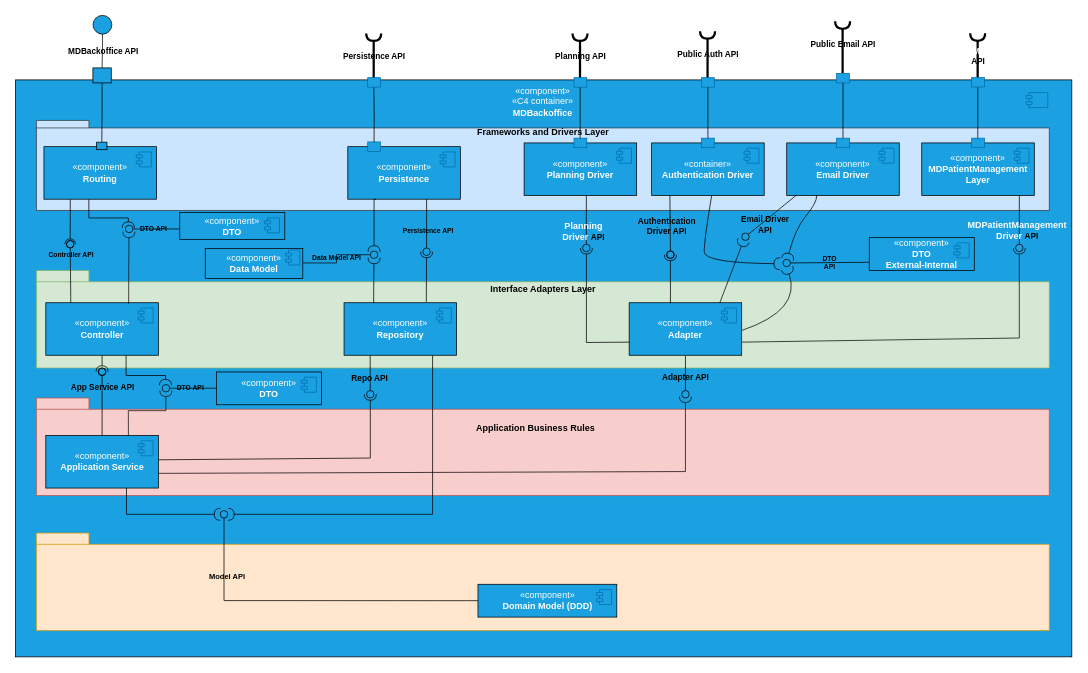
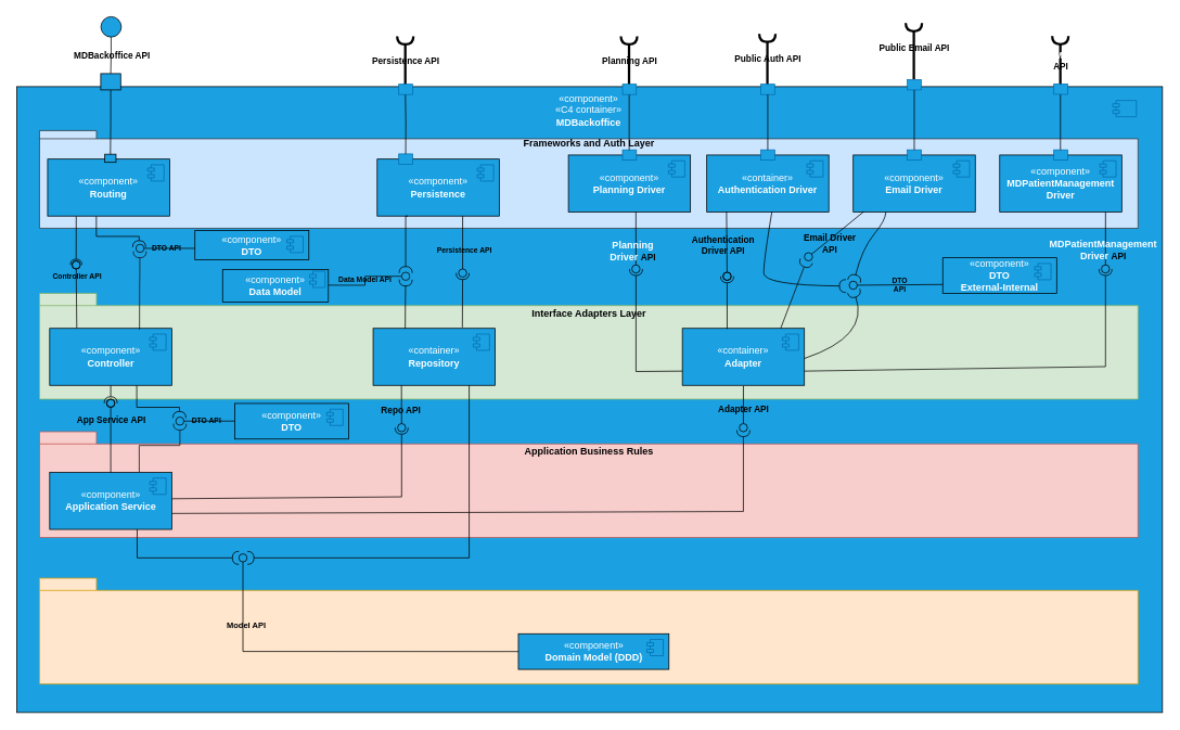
- <mxCell id="159" value="Frameworks and Drivers Layer" style="text;html=1;align=center;verticalAlign=middle;resizable=0;points=[];autosize=1;strokeColor=none;fillColor=none;fontColor=#000000;fontStyle=1" parent="1" vertex="1"><mxGeometry x="628" y="161" width="190" height="30" as="geometry" /></mxCell>
+ <mxCell id="159" value="Frameworks and Auth Layer" style="text;html=1;align=center;verticalAlign=middle;resizable=0;points=[];autosize=1;strokeColor=none;fillColor=none;fontColor=#000000;fontStyle=1" parent="1" vertex="1"><mxGeometry x="628" y="161" width="190" height="30" as="geometry" /></mxCell>
- <mxCell id="162" value="«component»&lt;br&gt;&lt;b&gt;MDPatientManagement&lt;/b&gt;&lt;div&gt;&lt;b&gt;Layer&lt;/b&gt;&lt;/div&gt;" style="html=1;dropTarget=0;whiteSpace=wrap;fillColor=#1ba1e2;fontColor=#ffffff;strokeColor=#000000;" vertex="1" parent="161"><mxGeometry y="10" width="150" height="70" as="geometry" /></mxCell>
+ <mxCell id="162" value="«component»&lt;br&gt;&lt;b&gt;MDPatientManagement&lt;/b&gt;&lt;div&gt;&lt;b&gt;Driver&lt;/b&gt;&lt;/div&gt;" style="html=1;dropTarget=0;whiteSpace=wrap;fillColor=#1ba1e2;fontColor=#ffffff;strokeColor=#000000;" vertex="1" parent="161"><mxGeometry y="10" width="150" height="70" as="geometry" /></mxCell>
- <mxCell id="62" value="«component»&lt;br&gt;&lt;b&gt;Repository&lt;/b&gt;" style="html=1;dropTarget=0;whiteSpace=wrap;fillColor=#1ba1e2;fontColor=#ffffff;strokeColor=#000000;" parent="61" vertex="1"><mxGeometry y="10" width="150" height="70" as="geometry" /></mxCell>
+ <mxCell id="62" value="«container»&lt;br&gt;&lt;b&gt;Repository&lt;/b&gt;" style="html=1;dropTarget=0;whiteSpace=wrap;fillColor=#1ba1e2;fontColor=#ffffff;strokeColor=#000000;" parent="61" vertex="1"><mxGeometry y="10" width="150" height="70" as="geometry" /></mxCell>
- <mxCell id="92" value="«component»&lt;br&gt;&lt;b&gt;Adapter&lt;/b&gt;" style="html=1;dropTarget=0;whiteSpace=wrap;fillColor=#1ba1e2;fontColor=#ffffff;strokeColor=#000000;" parent="91" vertex="1"><mxGeometry y="10" width="150" height="70" as="geometry" /></mxCell>
+ <mxCell id="92" value="«container»&lt;br&gt;&lt;b&gt;Adapter&lt;/b&gt;" style="html=1;dropTarget=0;whiteSpace=wrap;fillColor=#1ba1e2;fontColor=#ffffff;strokeColor=#000000;" parent="91" vertex="1"><mxGeometry y="10" width="150" height="70" as="geometry" /></mxCell>
- <mxCell id="28" value="Application Business Rules" style="text;html=1;align=center;verticalAlign=middle;resizable=0;points=[];autosize=1;strokeColor=none;fillColor=none;fontColor=#000000;fontStyle=1" parent="1" vertex="1"><mxGeometry x="628" y="555" width="170" height="30" as="geometry" /></mxCell>
+ <mxCell id="28" value="Application Business Rules" style="text;html=1;align=center;verticalAlign=middle;resizable=0;points=[];autosize=1;strokeColor=none;fillColor=none;fontColor=#000000;fontStyle=1" parent="1" vertex="1"><mxGeometry x="638" y="540" width="170" height="30" as="geometry" /></mxCell>
